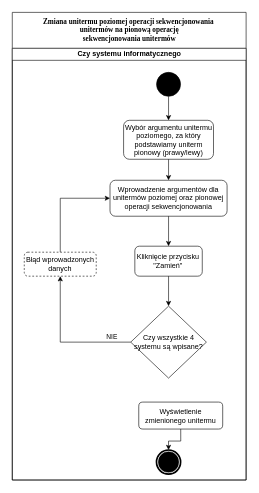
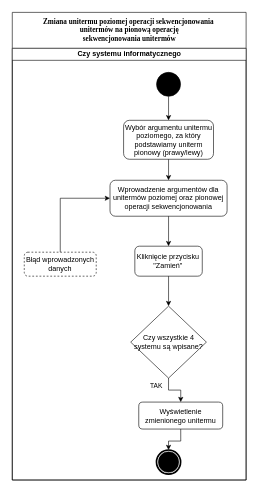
- <mxCell id="7" style="edgeStyle=orthogonalEdgeStyle;rounded=0;orthogonalLoop=1;jettySize=auto;html=1;exitX=0;exitY=0.5;exitDx=0;exitDy=0;entryX=0.5;entryY=1;entryDx=0;entryDy=0;" parent="3" source="9" target="11" edge="1"><mxGeometry relative="1" as="geometry"><mxPoint x="90" y="269.667" as="targetPoint" /></mxGeometry></mxCell>
- <mxCell id="8" value="NIE" style="edgeLabel;html=1;align=center;verticalAlign=middle;resizable=0;points=[];" parent="7" vertex="1" connectable="0"><mxGeometry x="-0.587" y="1" relative="1" as="geometry"><mxPoint x="15" y="-11" as="offset" /></mxGeometry></mxCell>
+ <mxCell id="20" style="edgeStyle=orthogonalEdgeStyle;rounded=0;orthogonalLoop=1;jettySize=auto;html=1;exitX=0.5;exitY=1;exitDx=0;exitDy=0;entryX=0.5;entryY=0;entryDx=0;entryDy=0;" parent="1" source="9" target="19" edge="1"><mxGeometry relative="1" as="geometry"><mxPoint x="280.63" y="635" as="sourcePoint" /></mxGeometry></mxCell>
+ <mxCell id="21" value="TAK" style="edgeLabel;html=1;align=center;verticalAlign=middle;resizable=0;points=[];" vertex="1" connectable="0" parent="20"><mxGeometry x="-0.6" y="3" relative="1" as="geometry"><mxPoint x="-24" as="offset" /></mxGeometry></mxCell>
